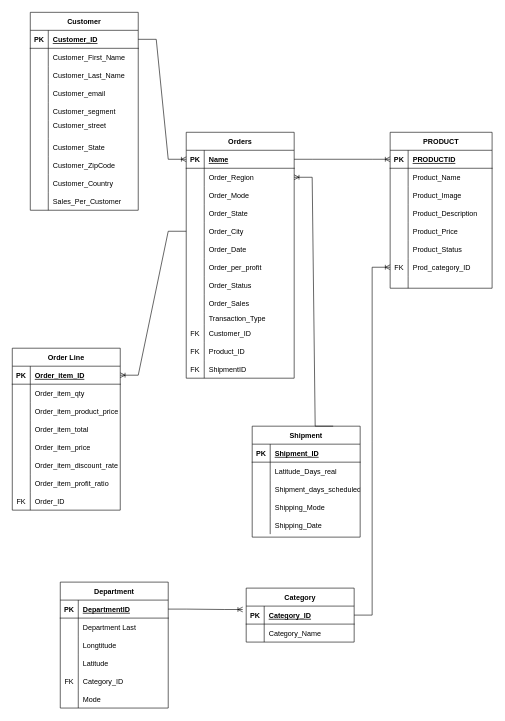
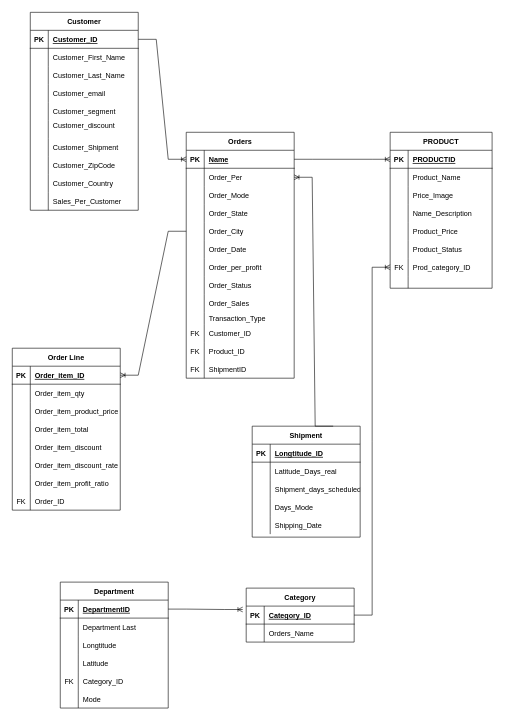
- <mxCell id="20" value="Customer_street&#10;" style="shape=partialRectangle;connectable=0;fillColor=none;top=0;left=0;bottom=0;right=0;align=left;spacingLeft=6;overflow=hidden;" parent="18" vertex="1"><mxGeometry x="30" width="150" height="30" as="geometry"><mxRectangle width="150" height="30" as="alternateBounds" /></mxGeometry></mxCell>
+ <mxCell id="20" value="Customer_discount&#10;" style="shape=partialRectangle;connectable=0;fillColor=none;top=0;left=0;bottom=0;right=0;align=left;spacingLeft=6;overflow=hidden;" parent="18" vertex="1"><mxGeometry x="30" width="150" height="30" as="geometry"><mxRectangle width="150" height="30" as="alternateBounds" /></mxGeometry></mxCell>
- <mxCell id="23" value="Customer_State" style="shape=partialRectangle;connectable=0;fillColor=none;top=0;left=0;bottom=0;right=0;align=left;spacingLeft=6;overflow=hidden;" parent="21" vertex="1"><mxGeometry x="30" width="150" height="30" as="geometry"><mxRectangle width="150" height="30" as="alternateBounds" /></mxGeometry></mxCell>
+ <mxCell id="23" value="Customer_Shipment" style="shape=partialRectangle;connectable=0;fillColor=none;top=0;left=0;bottom=0;right=0;align=left;spacingLeft=6;overflow=hidden;" parent="21" vertex="1"><mxGeometry x="30" width="150" height="30" as="geometry"><mxRectangle width="150" height="30" as="alternateBounds" /></mxGeometry></mxCell>
- <mxCell id="39" value="Order_Region" style="shape=partialRectangle;connectable=0;fillColor=none;top=0;left=0;bottom=0;right=0;align=left;spacingLeft=6;overflow=hidden;" parent="37" vertex="1"><mxGeometry x="30" width="150" height="30" as="geometry"><mxRectangle width="150" height="30" as="alternateBounds" /></mxGeometry></mxCell>
+ <mxCell id="39" value="Order_Per" style="shape=partialRectangle;connectable=0;fillColor=none;top=0;left=0;bottom=0;right=0;align=left;spacingLeft=6;overflow=hidden;" parent="37" vertex="1"><mxGeometry x="30" width="150" height="30" as="geometry"><mxRectangle width="150" height="30" as="alternateBounds" /></mxGeometry></mxCell>
- <mxCell id="82" value="Product_Image" style="shape=partialRectangle;connectable=0;fillColor=none;top=0;left=0;bottom=0;right=0;align=left;spacingLeft=6;overflow=hidden;" parent="80" vertex="1"><mxGeometry x="30" width="140" height="30" as="geometry"><mxRectangle width="140" height="30" as="alternateBounds" /></mxGeometry></mxCell>
+ <mxCell id="82" value="Price_Image" style="shape=partialRectangle;connectable=0;fillColor=none;top=0;left=0;bottom=0;right=0;align=left;spacingLeft=6;overflow=hidden;" parent="80" vertex="1"><mxGeometry x="30" width="140" height="30" as="geometry"><mxRectangle width="140" height="30" as="alternateBounds" /></mxGeometry></mxCell>
- <mxCell id="85" value="Product_Description" style="shape=partialRectangle;connectable=0;fillColor=none;top=0;left=0;bottom=0;right=0;align=left;spacingLeft=6;overflow=hidden;" parent="83" vertex="1"><mxGeometry x="30" width="140" height="30" as="geometry"><mxRectangle width="140" height="30" as="alternateBounds" /></mxGeometry></mxCell>
+ <mxCell id="85" value="Name_Description" style="shape=partialRectangle;connectable=0;fillColor=none;top=0;left=0;bottom=0;right=0;align=left;spacingLeft=6;overflow=hidden;" parent="83" vertex="1"><mxGeometry x="30" width="140" height="30" as="geometry"><mxRectangle width="140" height="30" as="alternateBounds" /></mxGeometry></mxCell>
- <mxCell id="159" value="Order_item_price" style="shape=partialRectangle;connectable=0;fillColor=none;top=0;left=0;bottom=0;right=0;align=left;spacingLeft=6;overflow=hidden;" parent="157" vertex="1"><mxGeometry x="30" width="150" height="30" as="geometry"><mxRectangle width="150" height="30" as="alternateBounds" /></mxGeometry></mxCell>
+ <mxCell id="159" value="Order_item_discount" style="shape=partialRectangle;connectable=0;fillColor=none;top=0;left=0;bottom=0;right=0;align=left;spacingLeft=6;overflow=hidden;" parent="157" vertex="1"><mxGeometry x="30" width="150" height="30" as="geometry"><mxRectangle width="150" height="30" as="alternateBounds" /></mxGeometry></mxCell>
- <mxCell id="127" value="Shipment_ID" style="shape=partialRectangle;connectable=0;fillColor=none;top=0;left=0;bottom=0;right=0;align=left;spacingLeft=6;fontStyle=5;overflow=hidden;" parent="125" vertex="1"><mxGeometry x="30" width="150" height="30" as="geometry"><mxRectangle width="150" height="30" as="alternateBounds" /></mxGeometry></mxCell>
+ <mxCell id="127" value="Longtitude_ID" style="shape=partialRectangle;connectable=0;fillColor=none;top=0;left=0;bottom=0;right=0;align=left;spacingLeft=6;fontStyle=5;overflow=hidden;" parent="125" vertex="1"><mxGeometry x="30" width="150" height="30" as="geometry"><mxRectangle width="150" height="30" as="alternateBounds" /></mxGeometry></mxCell>
- <mxCell id="136" value="Shipping_Mode" style="shape=partialRectangle;connectable=0;fillColor=none;top=0;left=0;bottom=0;right=0;align=left;spacingLeft=6;overflow=hidden;" parent="134" vertex="1"><mxGeometry x="30" width="150" height="30" as="geometry"><mxRectangle width="150" height="30" as="alternateBounds" /></mxGeometry></mxCell>
+ <mxCell id="136" value="Days_Mode" style="shape=partialRectangle;connectable=0;fillColor=none;top=0;left=0;bottom=0;right=0;align=left;spacingLeft=6;overflow=hidden;" parent="134" vertex="1"><mxGeometry x="30" width="150" height="30" as="geometry"><mxRectangle width="150" height="30" as="alternateBounds" /></mxGeometry></mxCell>
- <mxCell id="123" value="Category_Name" style="shape=partialRectangle;connectable=0;fillColor=none;top=0;left=0;bottom=0;right=0;align=left;spacingLeft=6;overflow=hidden;" parent="121" vertex="1"><mxGeometry x="30" width="150" height="30" as="geometry"><mxRectangle width="150" height="30" as="alternateBounds" /></mxGeometry></mxCell>
+ <mxCell id="123" value="Orders_Name" style="shape=partialRectangle;connectable=0;fillColor=none;top=0;left=0;bottom=0;right=0;align=left;spacingLeft=6;overflow=hidden;" parent="121" vertex="1"><mxGeometry x="30" width="150" height="30" as="geometry"><mxRectangle width="150" height="30" as="alternateBounds" /></mxGeometry></mxCell>
